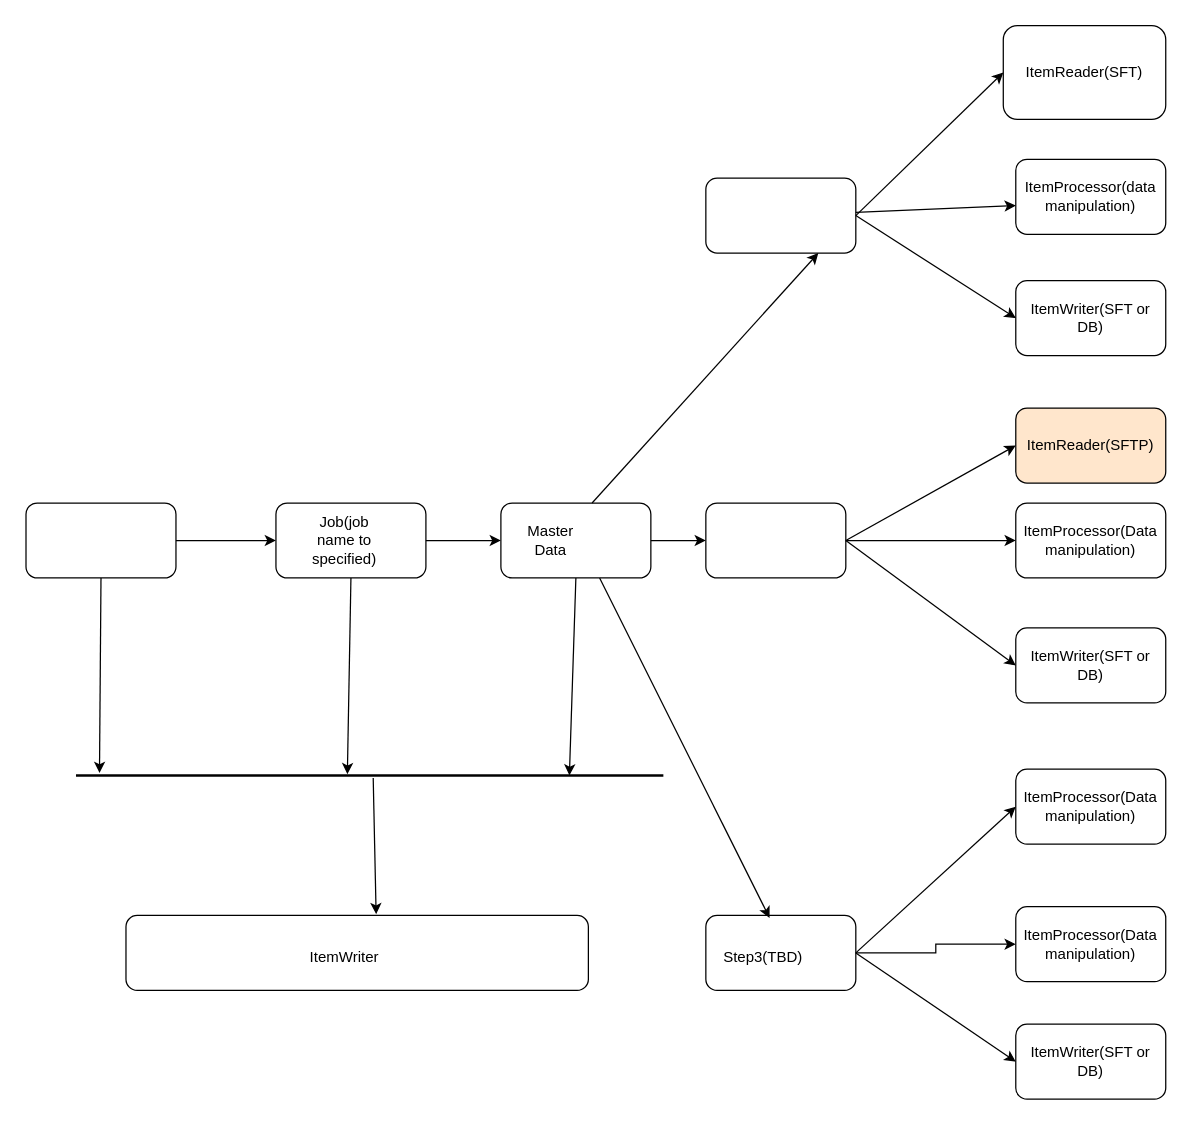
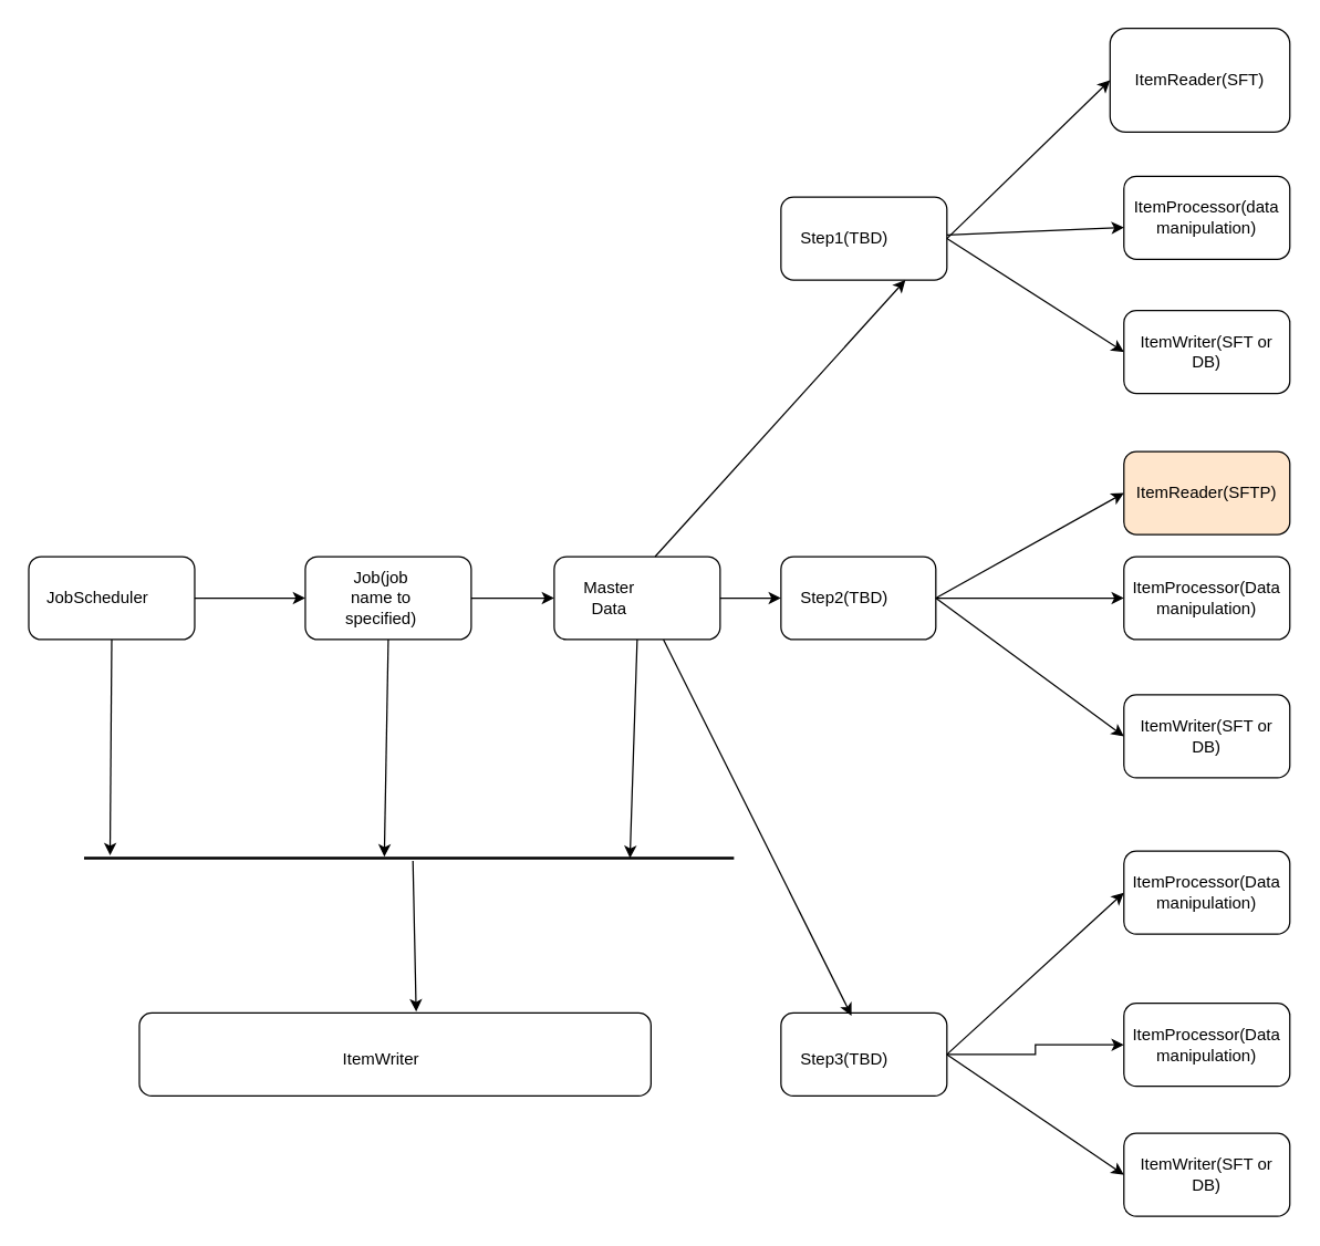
+ <mxCell id="40" value="Step1(TBD)" style="text;html=1;strokeColor=none;fillColor=none;align=center;verticalAlign=middle;whiteSpace=wrap;rounded=0;" vertex="1" parent="1"><mxGeometry x="580" y="157" width="60" height="30" as="geometry" /></mxCell>
+ <mxCell id="43" value="JobScheduler" style="text;html=1;strokeColor=none;fillColor=none;align=center;verticalAlign=middle;whiteSpace=wrap;rounded=0;" vertex="1" parent="1"><mxGeometry x="40" y="417" width="60" height="30" as="geometry" /></mxCell>
+ <mxCell id="41" value="Step2(TBD)" style="text;html=1;strokeColor=none;fillColor=none;align=center;verticalAlign=middle;whiteSpace=wrap;rounded=0;" vertex="1" parent="1"><mxGeometry x="580" y="417" width="60" height="30" as="geometry" /></mxCell>
